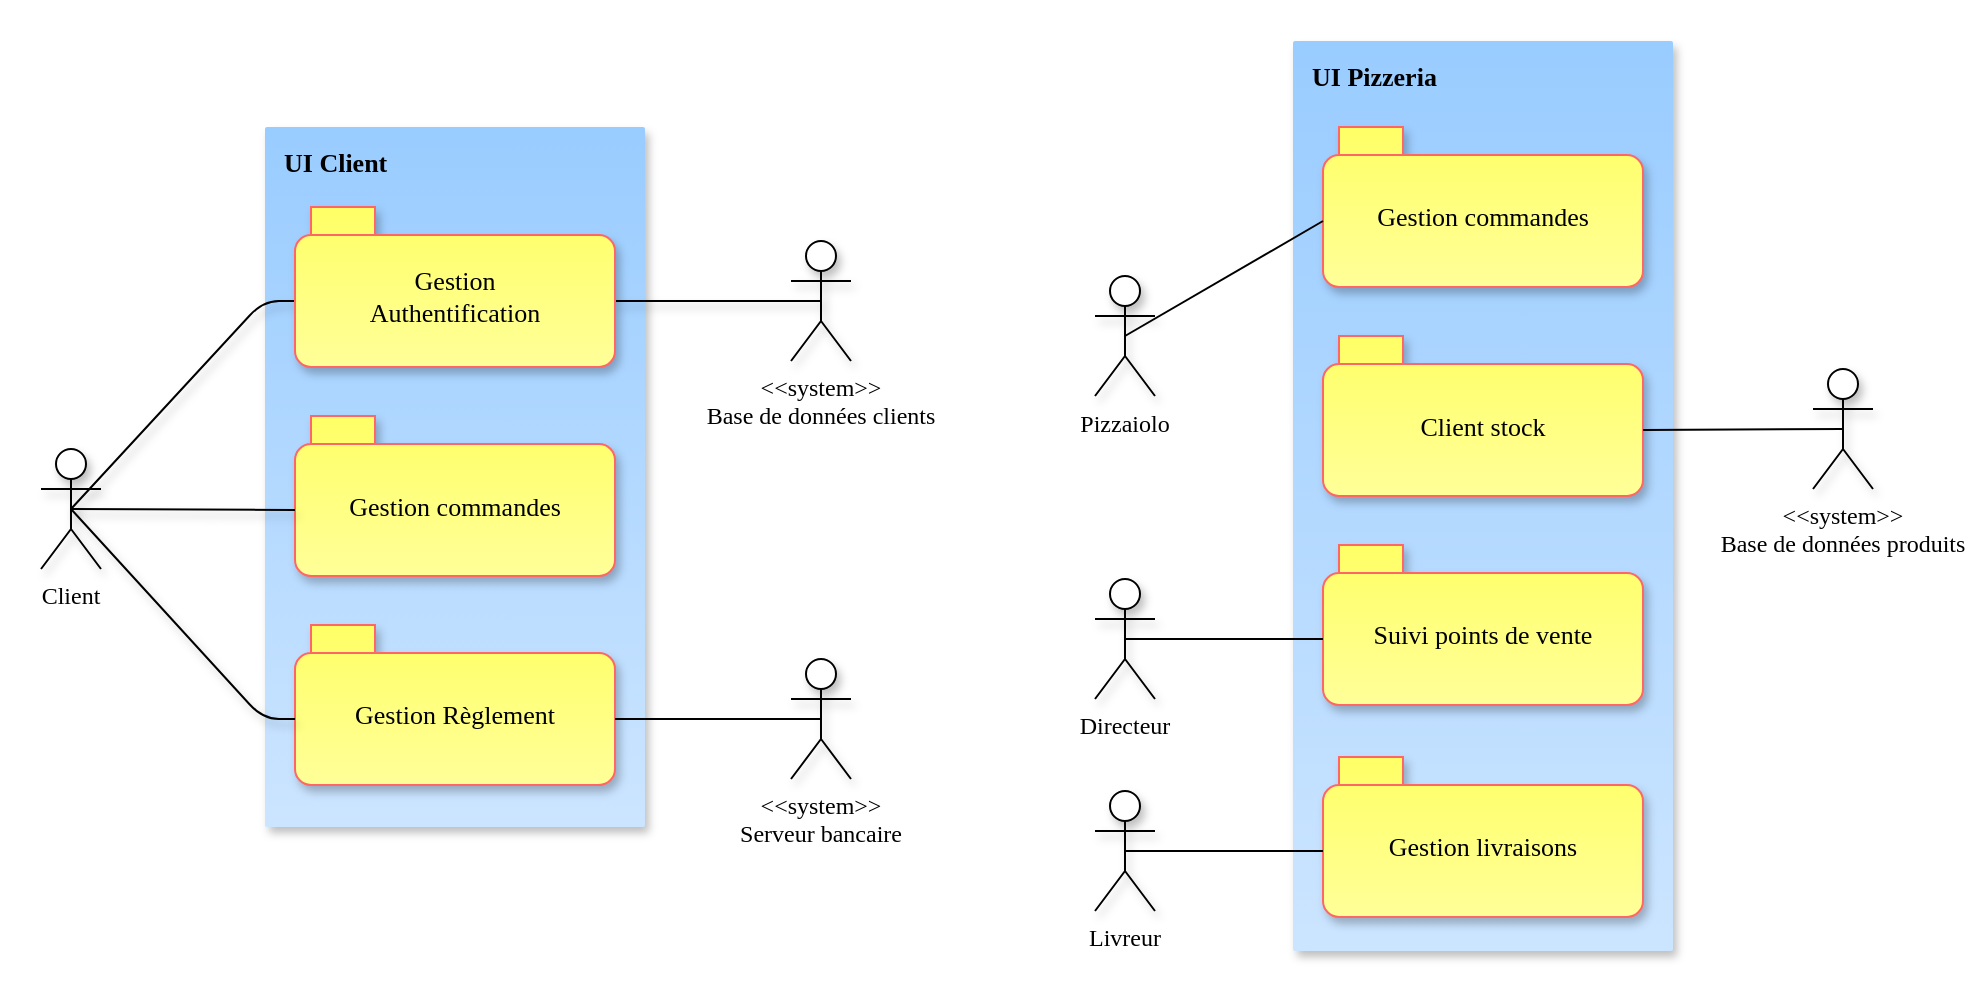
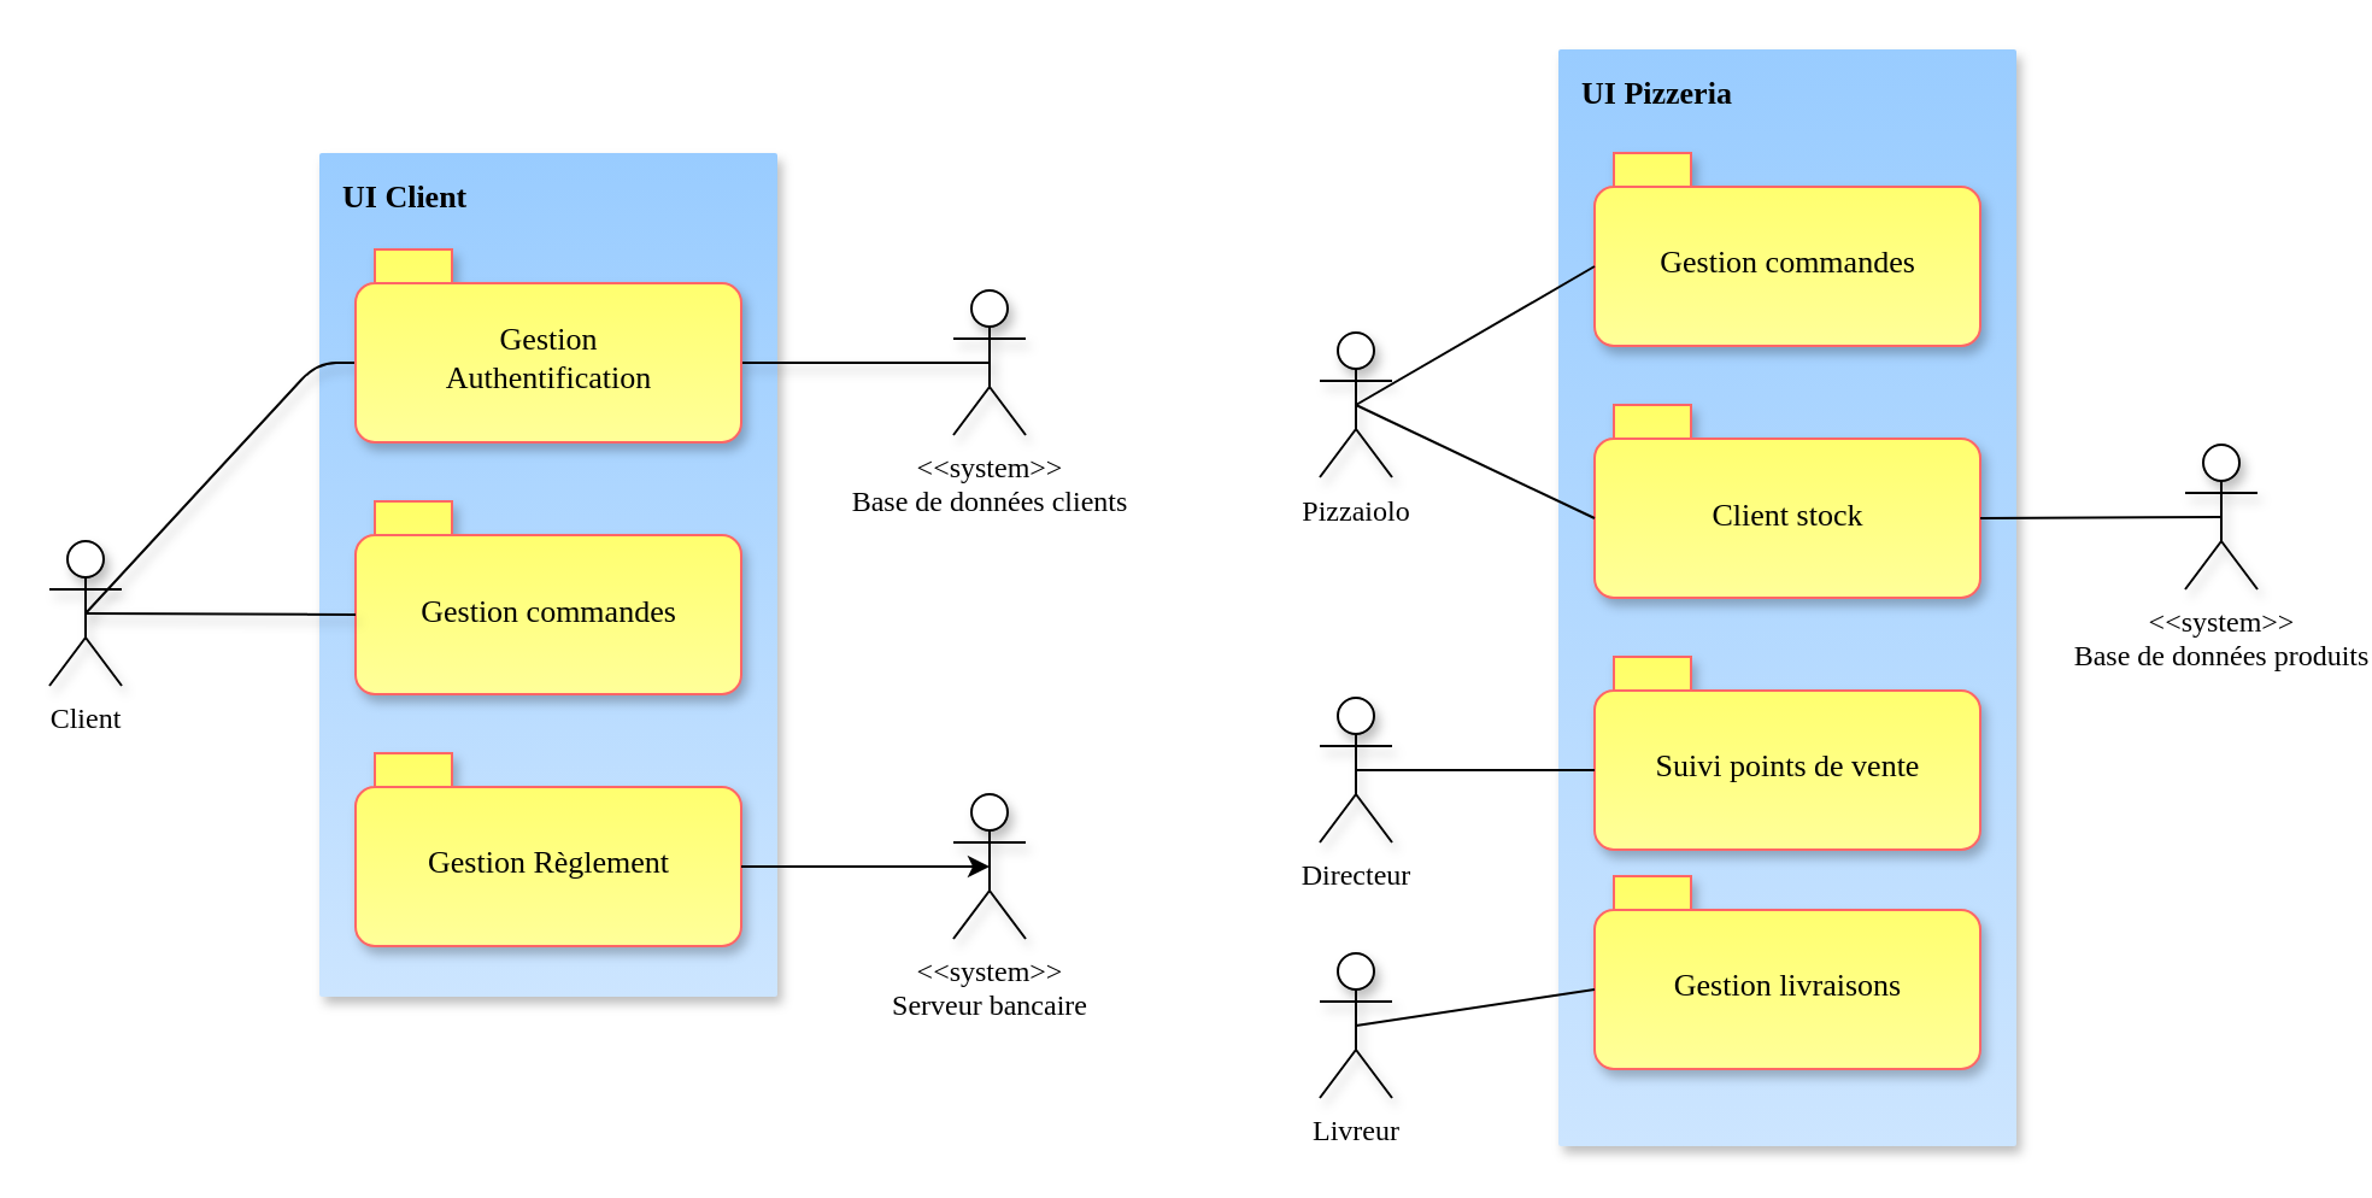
+ <mxCell id="24" value="" style="endArrow=none;html=1;exitX=0.5;exitY=0.5;exitDx=0;exitDy=0;exitPerimeter=0;entryX=0;entryY=0;entryDx=0;entryDy=47;entryPerimeter=0;" edge="1" parent="1" source="9" target="7"><mxGeometry width="50" height="50" relative="1" as="geometry"><mxPoint x="317" y="667" as="sourcePoint" /><mxPoint x="367" y="617" as="targetPoint" /></mxGeometry></mxCell>
- <mxCell id="13" value="" style="endArrow=none;html=1;shadow=1;fontFamily=Verdana;fontSize=13;fontColor=#000000;exitX=0.5;exitY=0.5;exitDx=0;exitDy=0;exitPerimeter=0;entryX=0;entryY=0;entryDx=0;entryDy=47;entryPerimeter=0;" parent="1" source="18" target="4" edge="1"><mxGeometry width="50" height="50" relative="1" as="geometry"><mxPoint x="116" y="308" as="sourcePoint" /><mxPoint x="166" y="258" as="targetPoint" /><Array as="points"><mxPoint x="131" y="359" /></Array></mxGeometry></mxCell>
- <mxCell id="20" value="" style="endArrow=none;html=1;exitX=0;exitY=0;exitDx=160;exitDy=47;exitPerimeter=0;entryX=0.5;entryY=0.5;entryDx=0;entryDy=0;entryPerimeter=0;" edge="1" parent="1" source="4" target="10"><mxGeometry width="50" height="50" relative="1" as="geometry"><mxPoint x="17" y="494" as="sourcePoint" /><mxPoint x="405" y="361" as="targetPoint" /></mxGeometry></mxCell>
+ <mxCell id="20" value="" style="endArrow=classic;html=1;exitX=0;exitY=0;exitDx=160;exitDy=47;exitPerimeter=0;entryX=0.5;entryY=0.5;entryDx=0;entryDy=0;entryPerimeter=0;" edge="1" parent="1" source="4" target="10"><mxGeometry width="50" height="50" relative="1" as="geometry"><mxPoint x="17" y="494" as="sourcePoint" /><mxPoint x="405" y="361" as="targetPoint" /></mxGeometry></mxCell>
- <mxCell id="21" value="Gestion livraisons" style="shape=folder;fontStyle=0;spacingTop=10;tabWidth=40;tabHeight=14;tabPosition=left;html=1;rounded=1;shadow=1;dashed=0;strokeColor=#FF6666;fillColor=#FFFF66;fontFamily=Verdana;fontSize=13;align=center;gradientColor=#FFFF99;" vertex="1" parent="1"><mxGeometry x="661" y="378" width="160" height="80" as="geometry" /></mxCell>
+ <mxCell id="21" value="Gestion livraisons" style="shape=folder;fontStyle=0;spacingTop=10;tabWidth=40;tabHeight=14;tabPosition=left;html=1;rounded=1;shadow=1;dashed=0;strokeColor=#FF6666;fillColor=#FFFF66;fontFamily=Verdana;fontSize=13;align=center;gradientColor=#FFFF99;" vertex="1" parent="1"><mxGeometry x="661" y="363" width="160" height="80" as="geometry" /></mxCell>
